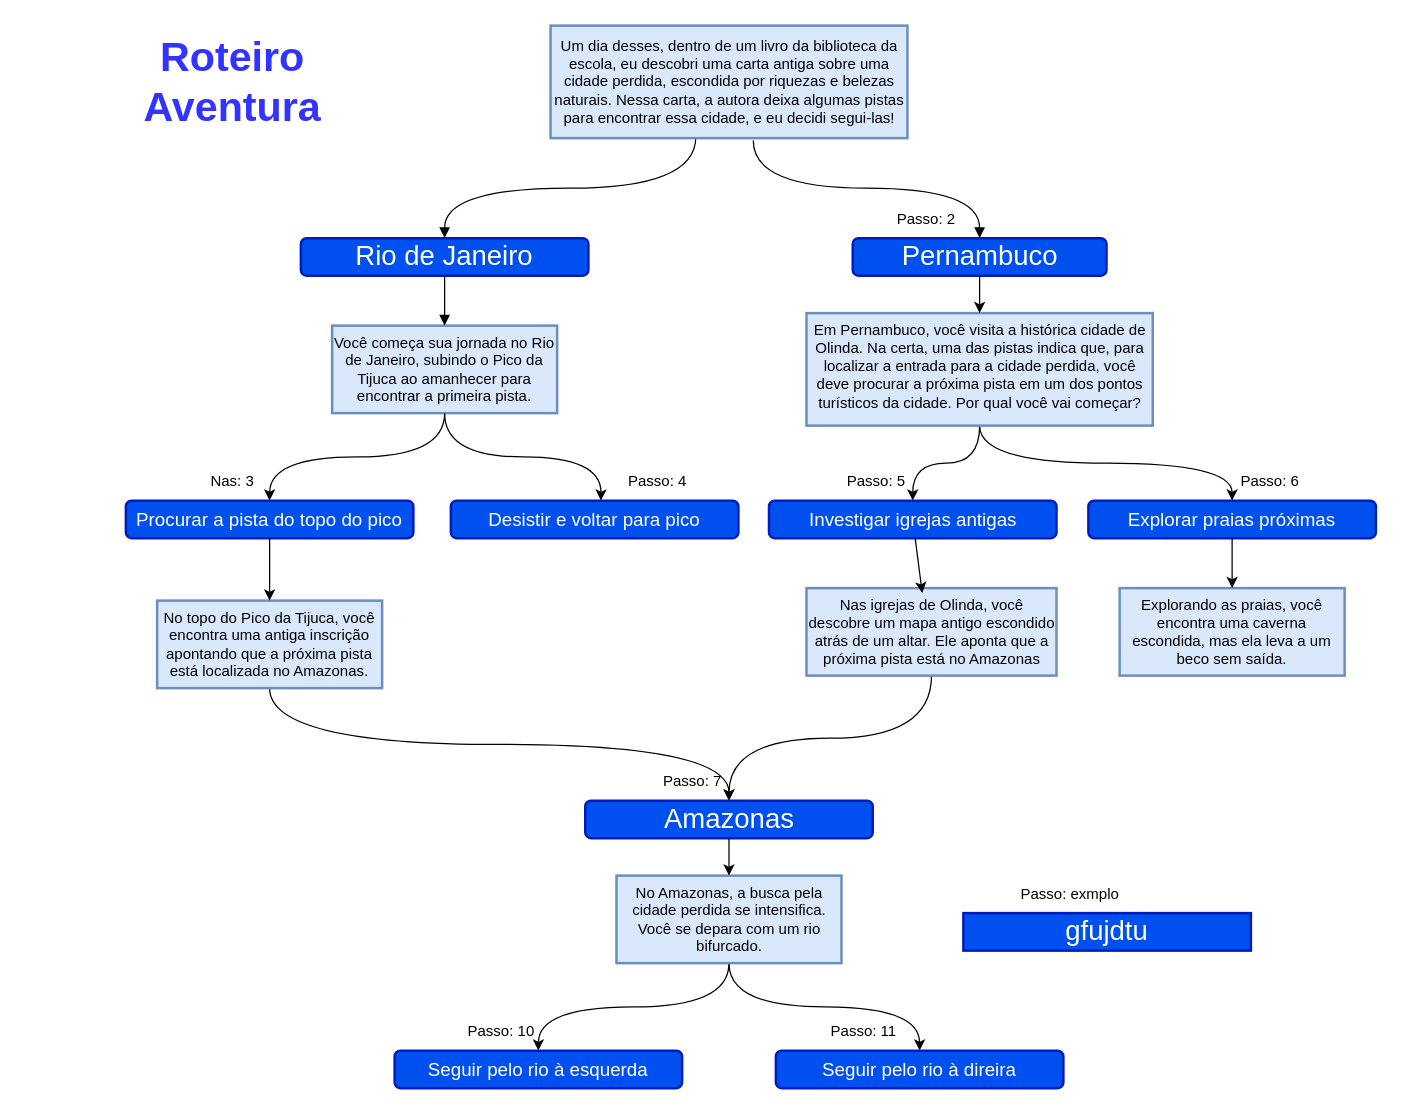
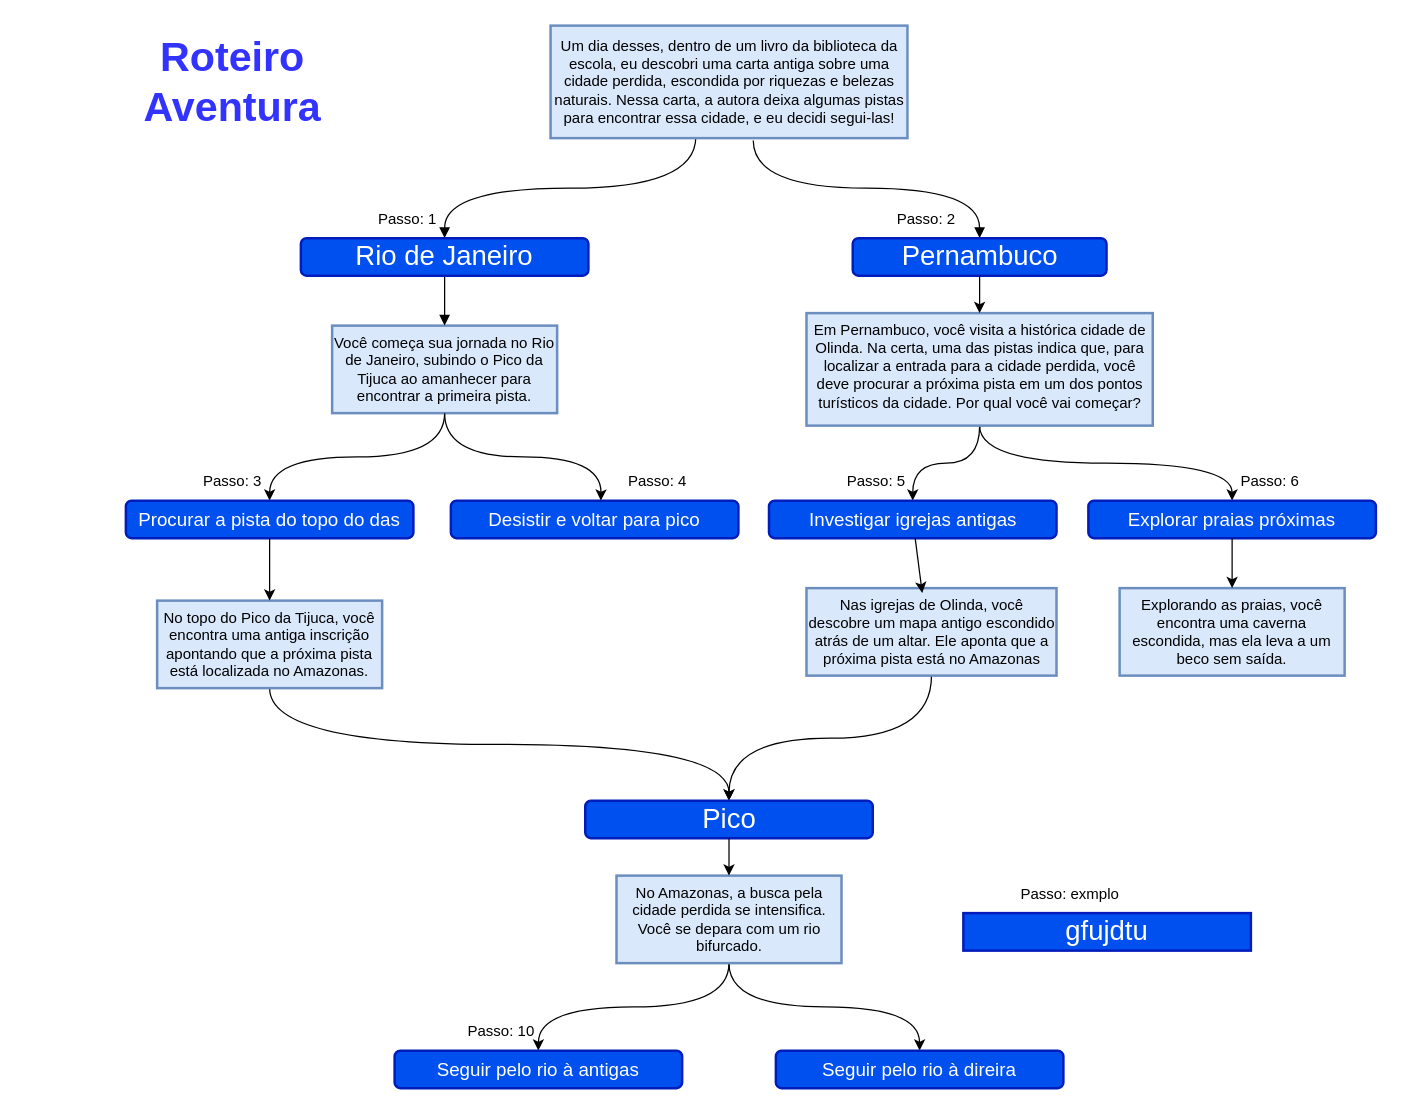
+ <mxCell id="14" value="Passo: 1" style="text;html=1;align=center;verticalAlign=middle;resizable=0;points=[];autosize=1;strokeColor=none;fillColor=none;rounded=1;" parent="12" vertex="1"><mxGeometry x="50" width="70" height="30" as="geometry" /></mxCell>
- <mxCell id="21" value="Nas: 3" style="text;html=1;align=center;verticalAlign=middle;resizable=0;points=[];autosize=1;strokeColor=none;fillColor=none;rounded=1;" parent="19" vertex="1"><mxGeometry x="50" width="70" height="30" as="geometry" /></mxCell>
+ <mxCell id="21" value="Passo: 3" style="text;html=1;align=center;verticalAlign=middle;resizable=0;points=[];autosize=1;strokeColor=none;fillColor=none;rounded=1;" parent="19" vertex="1"><mxGeometry x="50" width="70" height="30" as="geometry" /></mxCell>
- <mxCell id="20" value="Procurar a pista do topo do pico" style="whiteSpace=wrap;strokeWidth=2;fontSize=15;rounded=1;fillColor=#0050ef;strokeColor=#001DBC;fontColor=#ffffff;" parent="19" vertex="1"><mxGeometry y="30" width="230" height="30" as="geometry" /></mxCell>
+ <mxCell id="20" value="Procurar a pista do topo do das" style="whiteSpace=wrap;strokeWidth=2;fontSize=15;rounded=1;fillColor=#0050ef;strokeColor=#001DBC;fontColor=#ffffff;" parent="19" vertex="1"><mxGeometry y="30" width="230" height="30" as="geometry" /></mxCell>
- <mxCell id="42" value="Passo: 7" style="text;html=1;align=center;verticalAlign=middle;resizable=0;points=[];autosize=1;strokeColor=none;fillColor=none;rounded=1;" parent="40" vertex="1"><mxGeometry x="50" width="70" height="30" as="geometry" /></mxCell>
- <mxCell id="41" value="Amazonas" style="whiteSpace=wrap;strokeWidth=2;fontSize=22;rounded=1;fillColor=#0050ef;strokeColor=#001DBC;fontColor=#ffffff;" parent="40" vertex="1"><mxGeometry y="30" width="230" height="30" as="geometry" /></mxCell>
+ <mxCell id="41" value="Pico" style="whiteSpace=wrap;strokeWidth=2;fontSize=22;rounded=1;fillColor=#0050ef;strokeColor=#001DBC;fontColor=#ffffff;" parent="40" vertex="1"><mxGeometry y="30" width="230" height="30" as="geometry" /></mxCell>
- <mxCell id="52" value="Passo: 11" style="text;html=1;align=center;verticalAlign=middle;resizable=0;points=[];autosize=1;strokeColor=none;fillColor=none;rounded=1;" parent="50" vertex="1"><mxGeometry x="30" width="80" height="30" as="geometry" /></mxCell>
- <mxCell id="48" value="Seguir pelo rio à esquerda" style="whiteSpace=wrap;strokeWidth=2;fontSize=15;rounded=1;fillColor=#0050ef;strokeColor=#001DBC;fontColor=#ffffff;" parent="47" vertex="1"><mxGeometry y="30" width="230" height="30" as="geometry" /></mxCell>
+ <mxCell id="48" value="Seguir pelo rio à antigas" style="whiteSpace=wrap;strokeWidth=2;fontSize=15;rounded=1;fillColor=#0050ef;strokeColor=#001DBC;fontColor=#ffffff;" parent="47" vertex="1"><mxGeometry y="30" width="230" height="30" as="geometry" /></mxCell>
